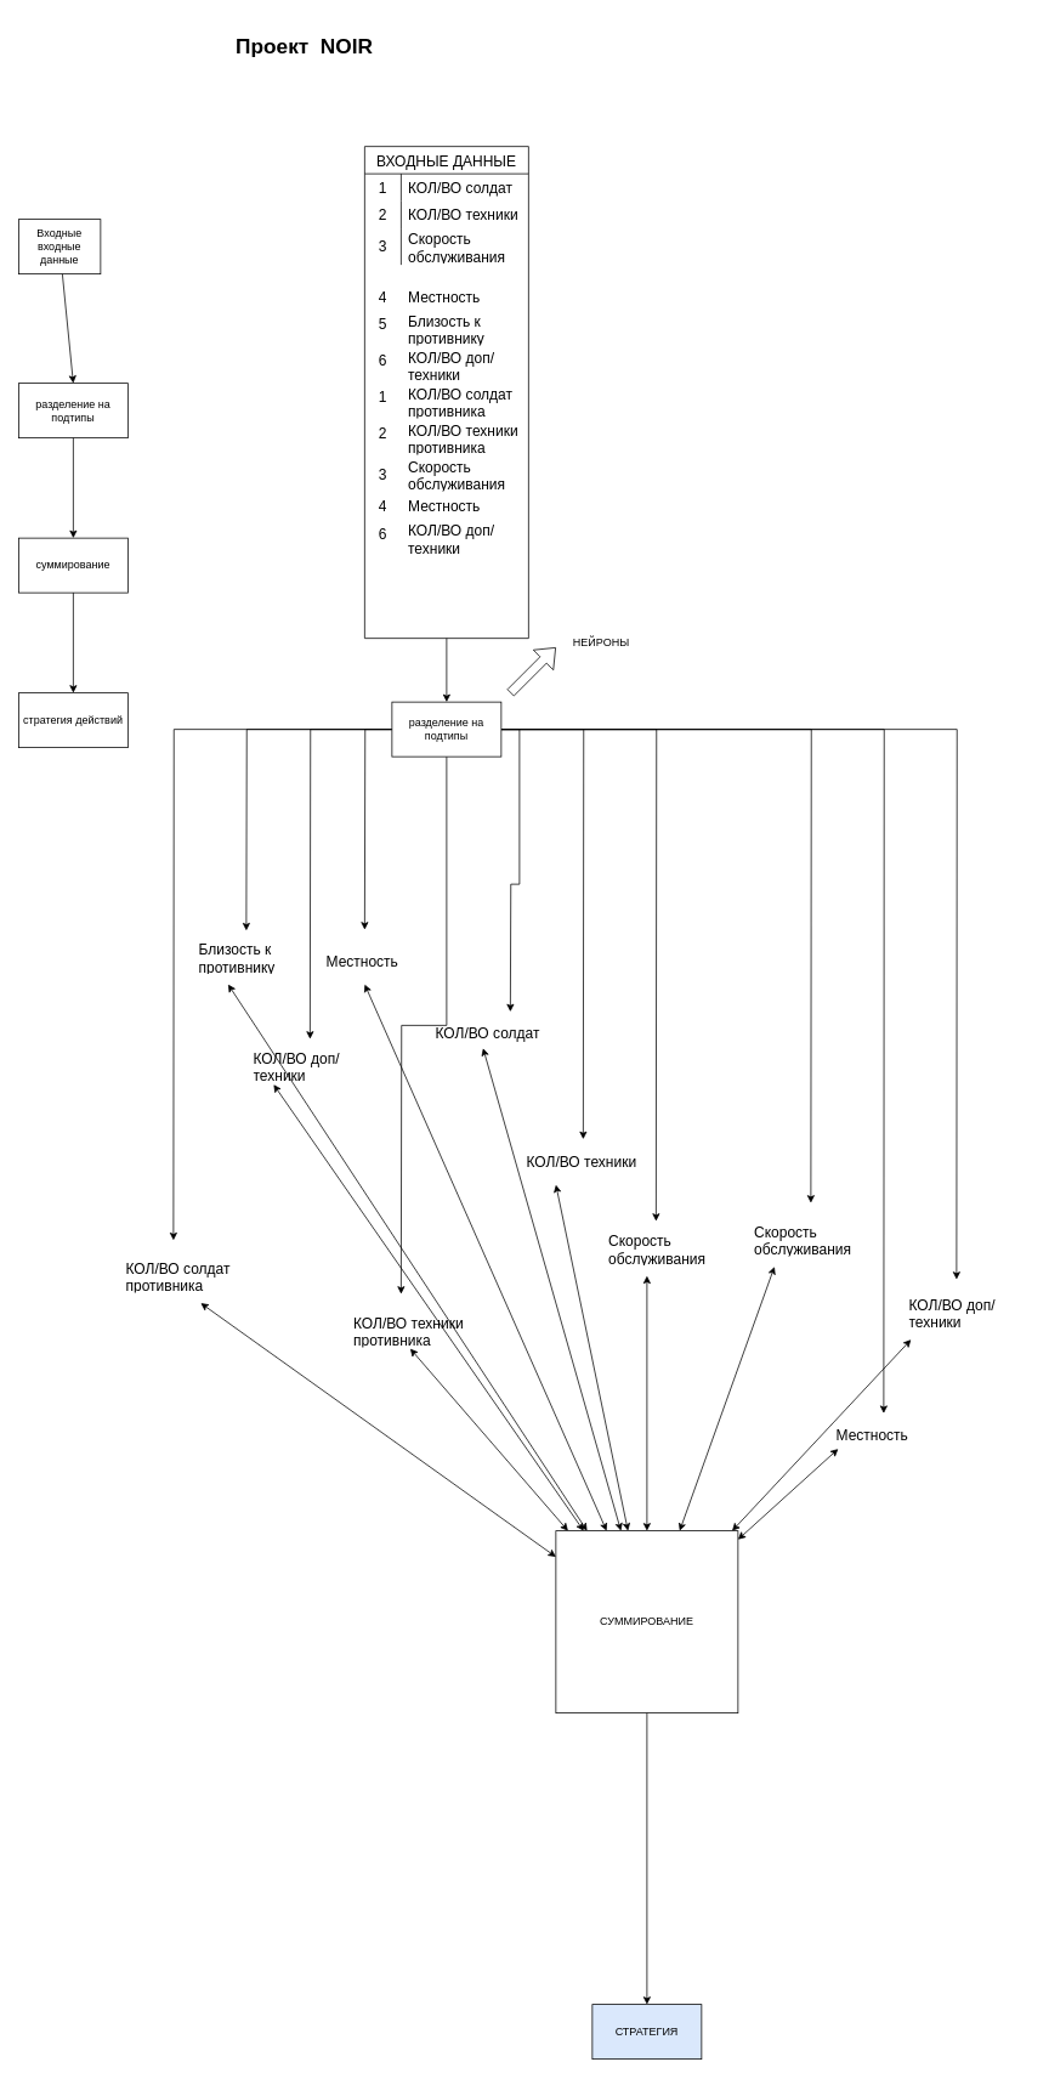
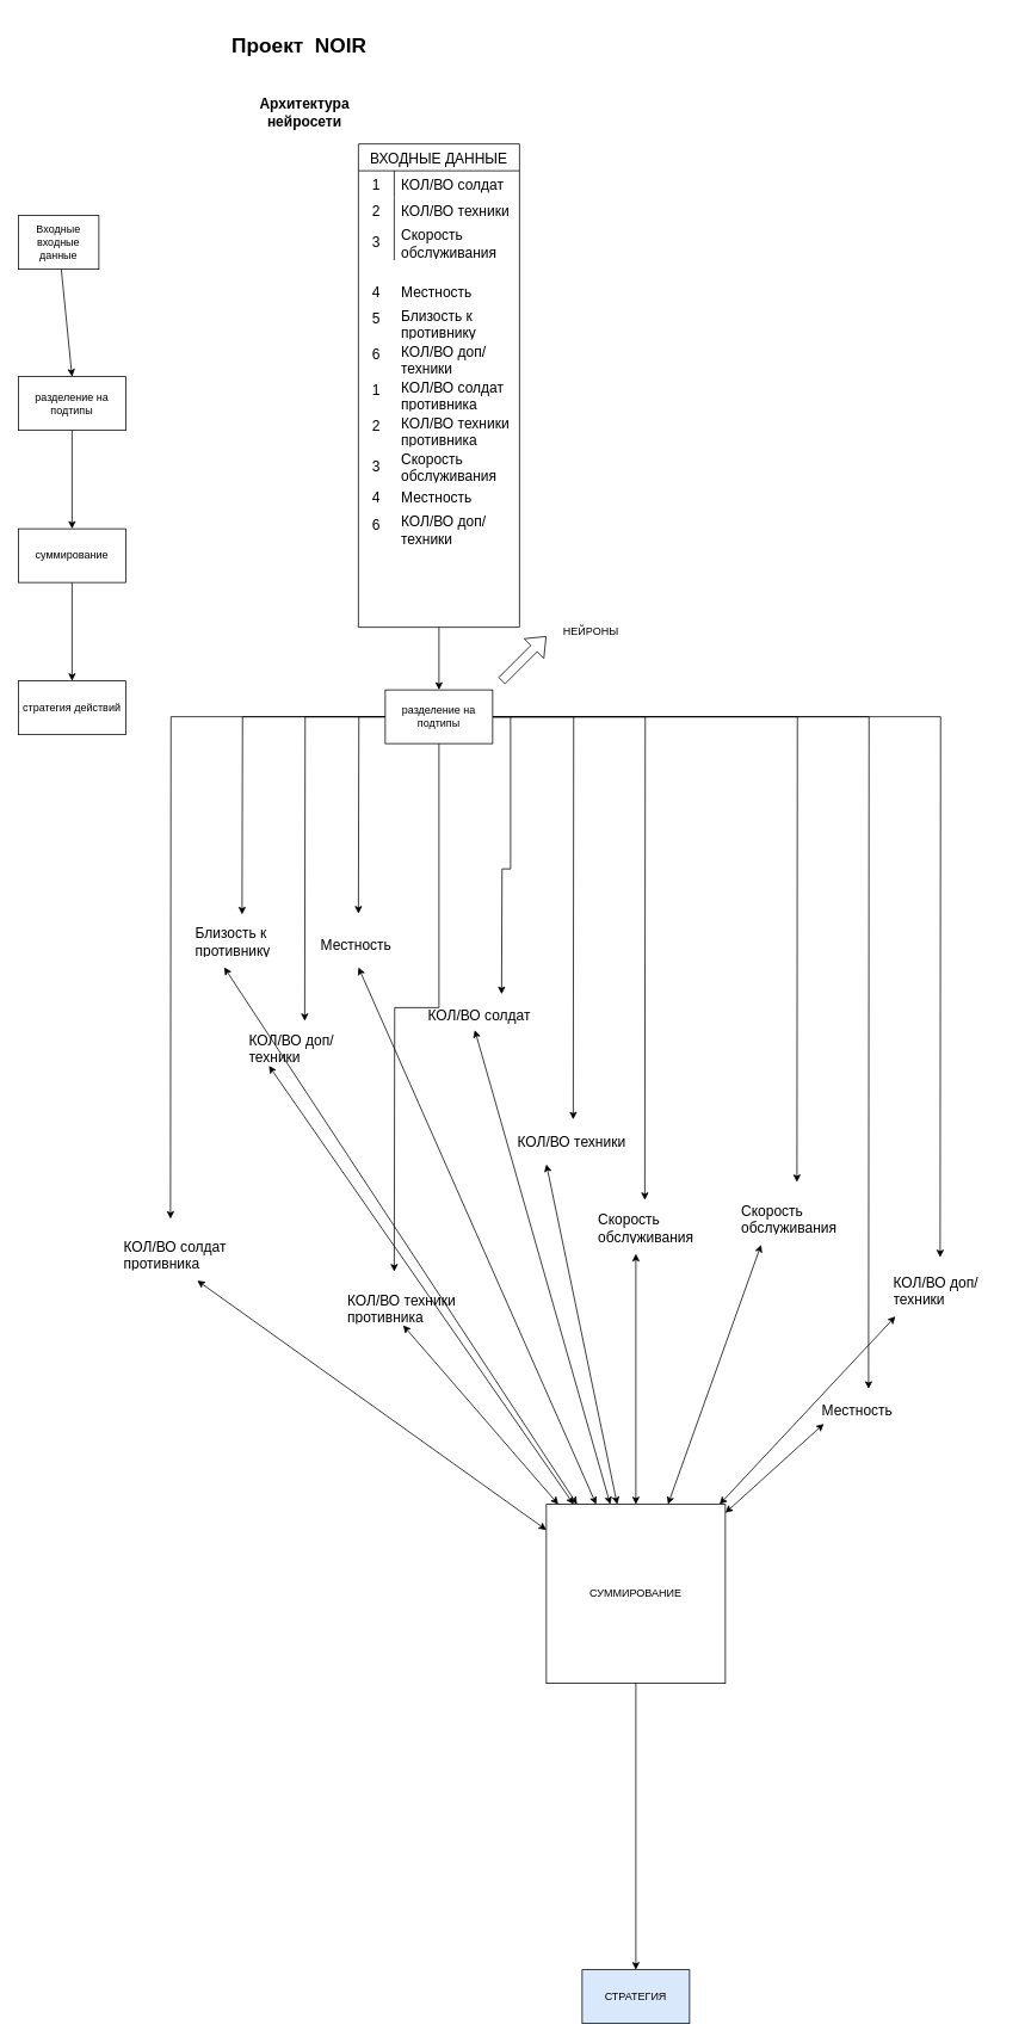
+ <mxCell id="3" value="Архитектура нейросети" style="text;html=1;strokeColor=none;fillColor=none;align=center;verticalAlign=middle;whiteSpace=wrap;rounded=0;fontSize=16;fontStyle=1" vertex="1" parent="1"><mxGeometry x="250" y="110" width="180" height="30" as="geometry" /></mxCell>
